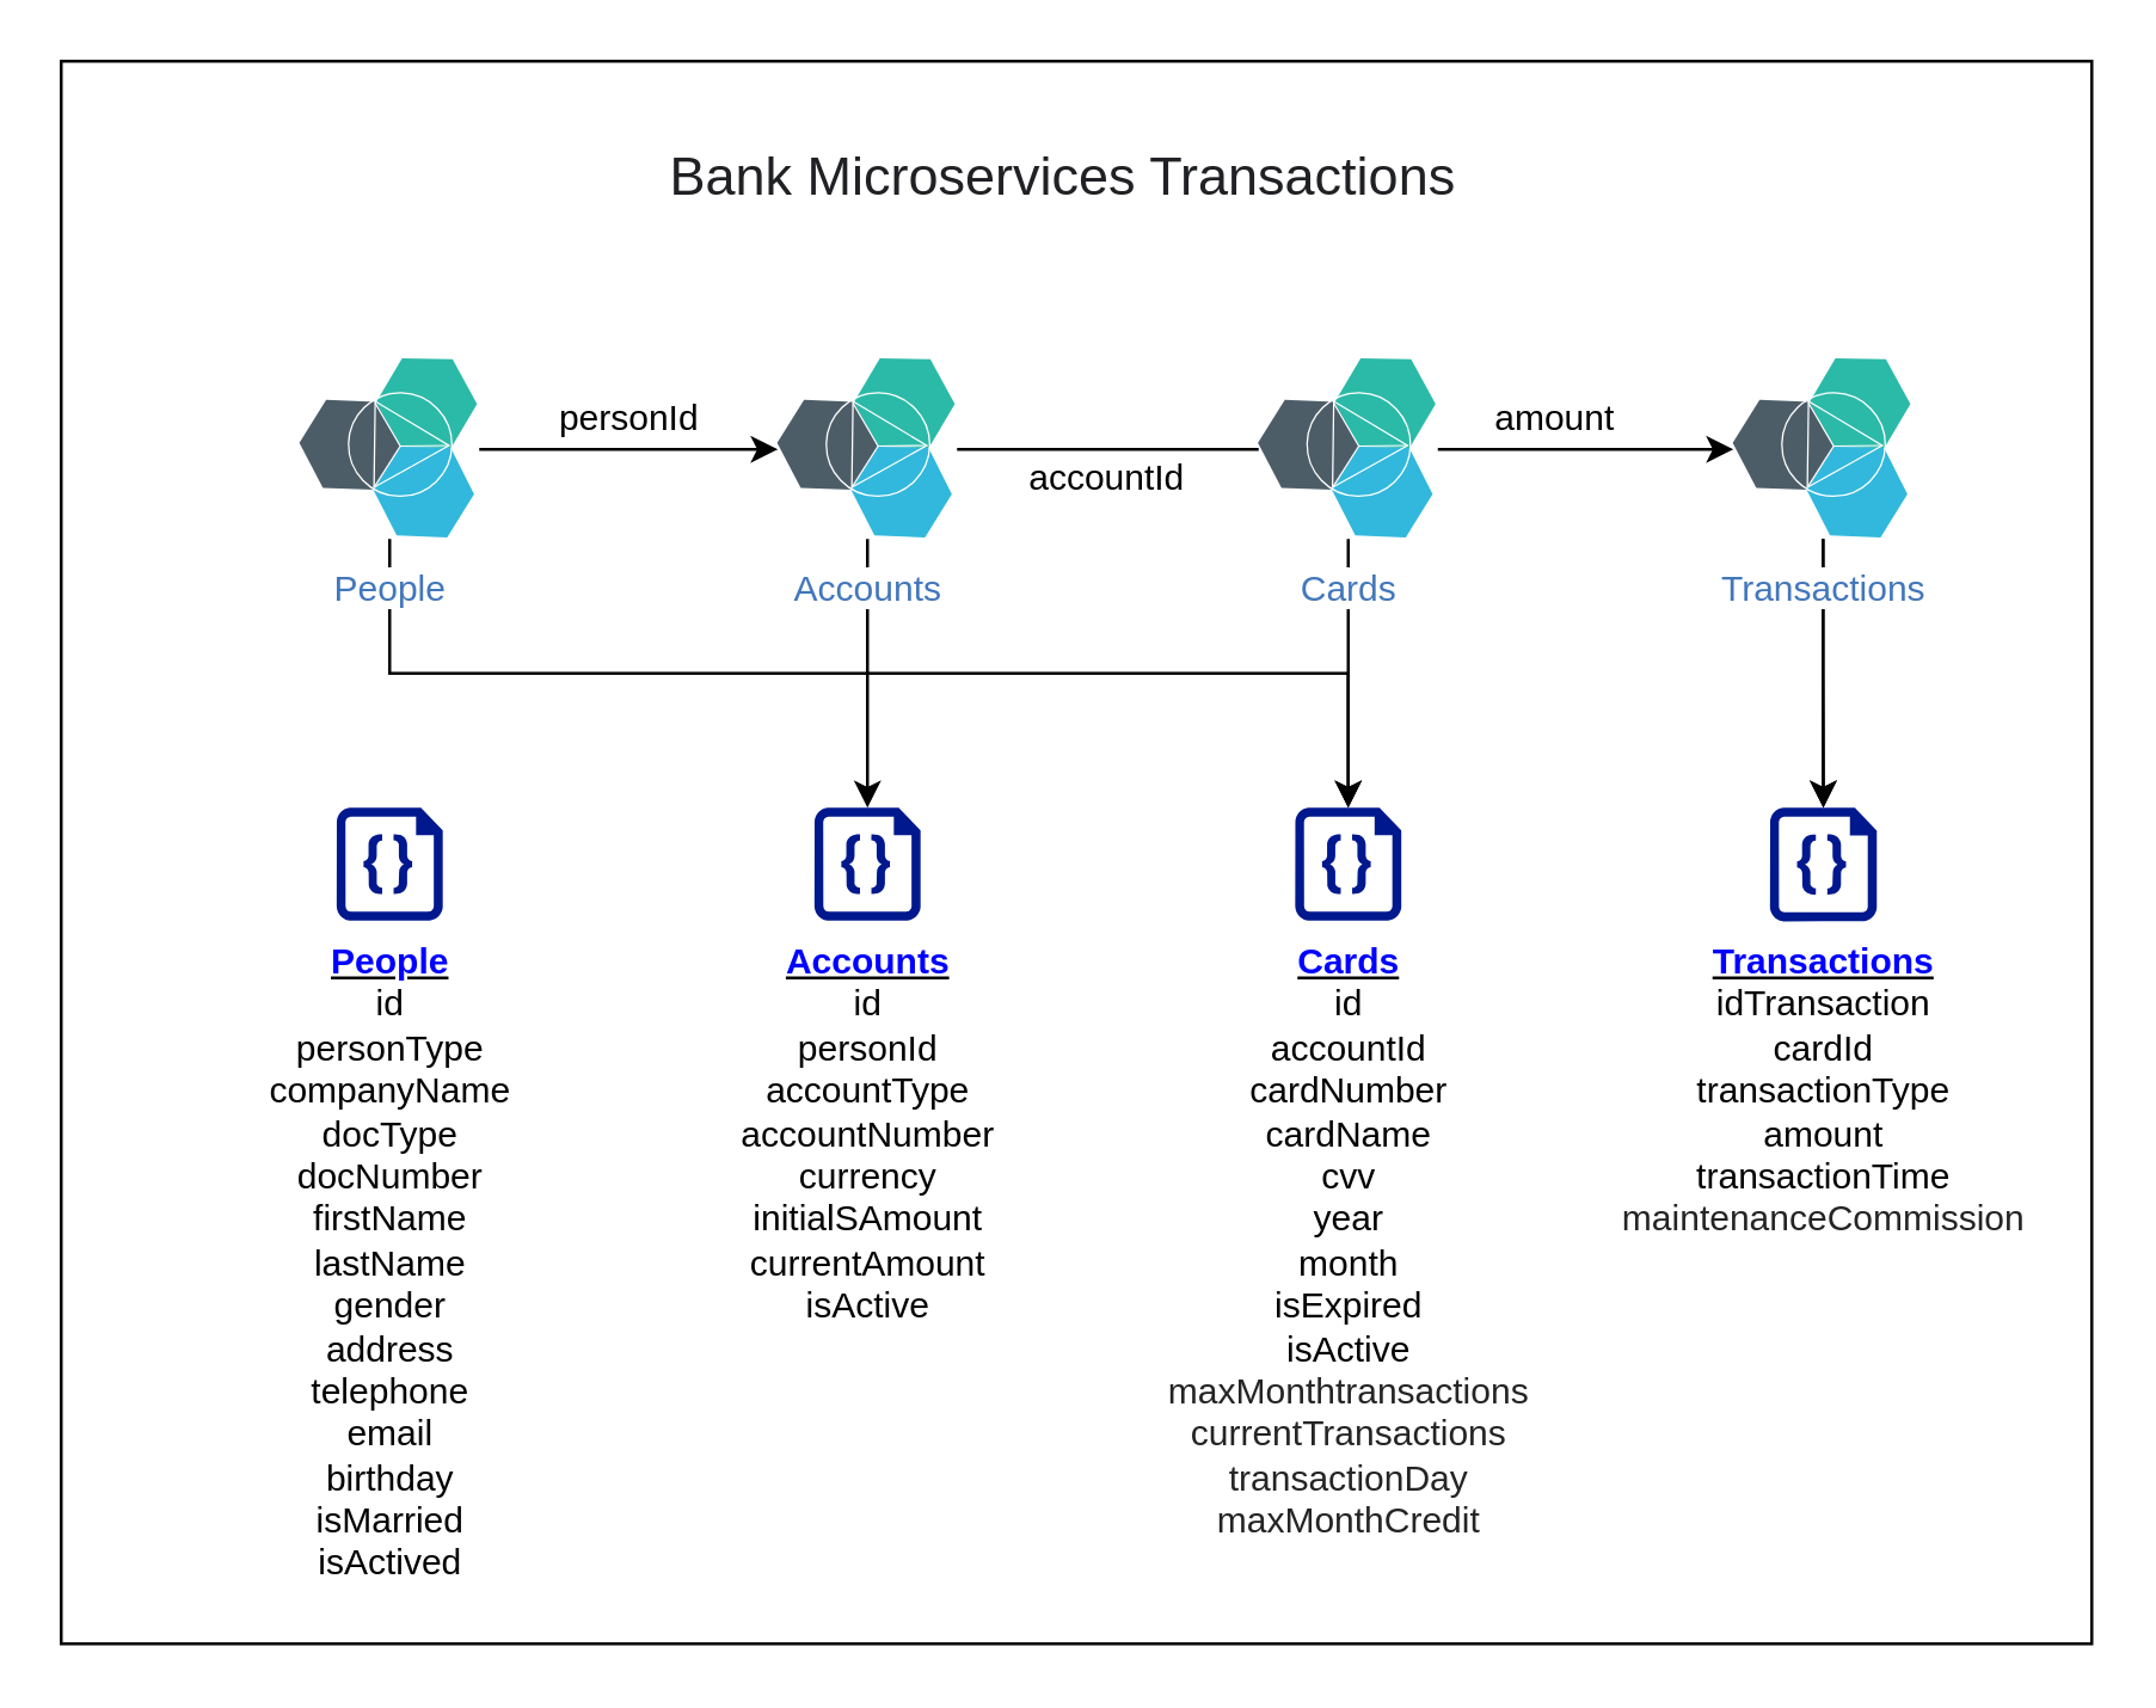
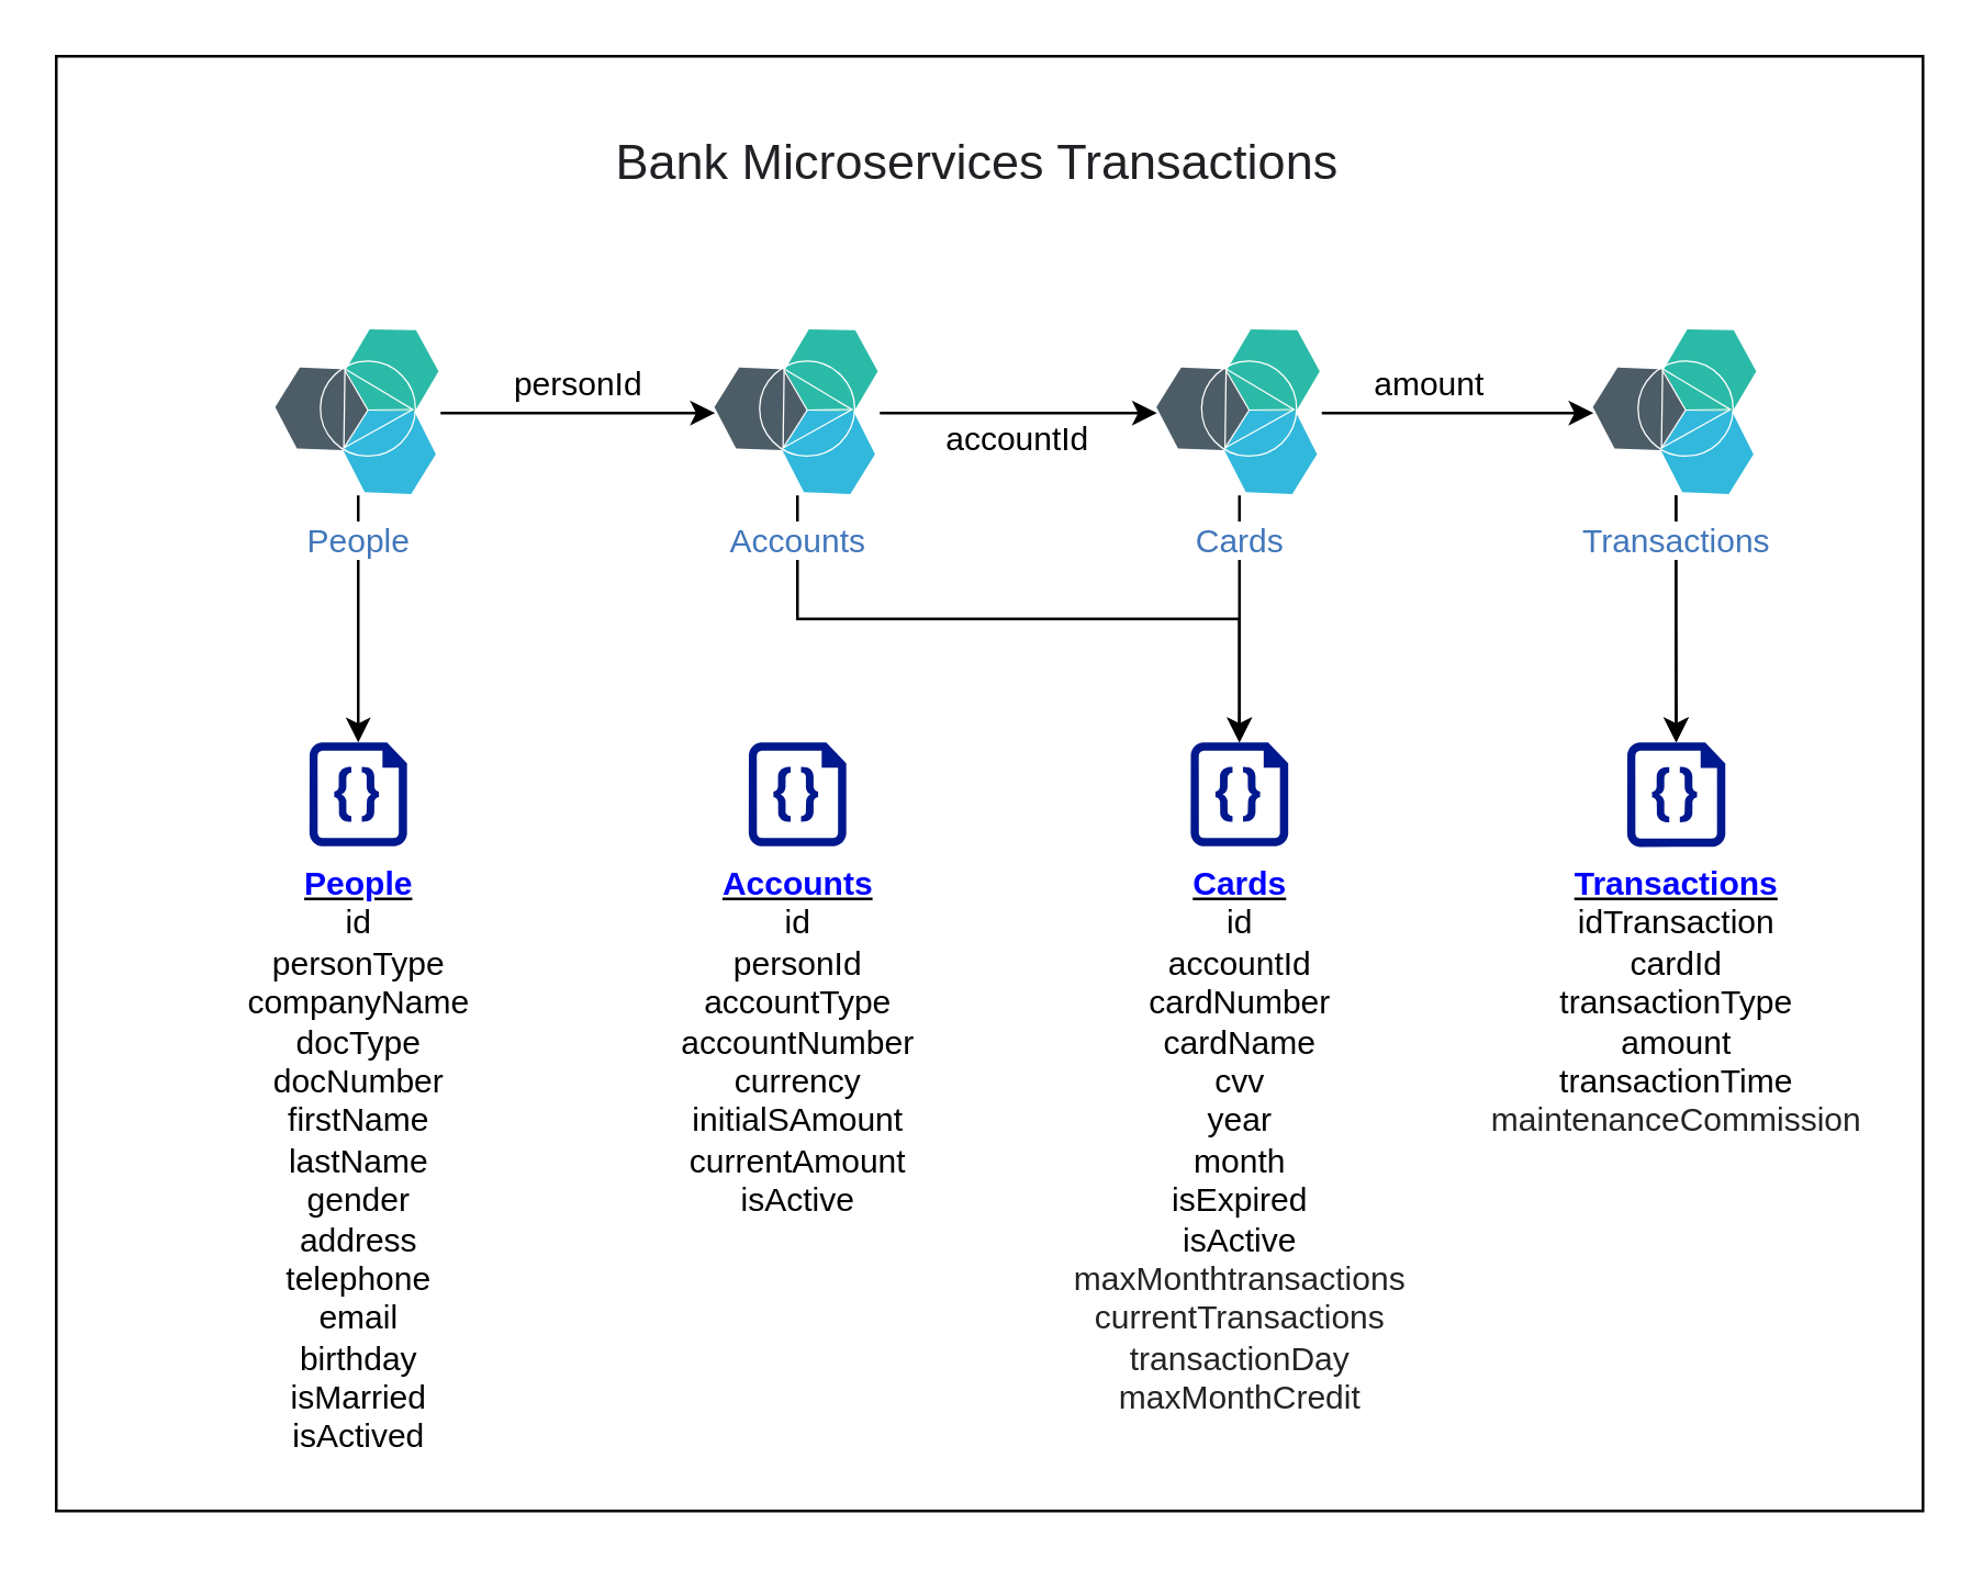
- <mxCell id="8" style="edgeStyle=orthogonalEdgeStyle;rounded=0;orthogonalLoop=1;jettySize=auto;html=1;exitX=1;exitY=0.5;exitDx=0;exitDy=0;fontColor=#000000;endArrow=none;" edge="1" parent="1" source="9" target="13"><mxGeometry relative="1" as="geometry" /></mxCell>
+ <mxCell id="8" style="edgeStyle=orthogonalEdgeStyle;rounded=0;orthogonalLoop=1;jettySize=auto;html=1;exitX=1;exitY=0.5;exitDx=0;exitDy=0;fontColor=#000000;" edge="1" parent="1" source="9" target="13"><mxGeometry relative="1" as="geometry" /></mxCell>
- <mxCell id="3" style="edgeStyle=orthogonalEdgeStyle;rounded=0;orthogonalLoop=1;jettySize=auto;html=1;exitX=0.5;exitY=1;exitDx=0;exitDy=0;" edge="1" parent="1" source="5" target="10"><mxGeometry relative="1" as="geometry" /></mxCell>
+ <mxCell id="3" style="edgeStyle=orthogonalEdgeStyle;rounded=0;orthogonalLoop=1;jettySize=auto;html=1;exitX=0.5;exitY=1;exitDx=0;exitDy=0;entryX=0.5;entryY=0;entryDx=0;entryDy=0;entryPerimeter=0;" edge="1" parent="1" source="5" target="6"><mxGeometry relative="1" as="geometry" /></mxCell>
